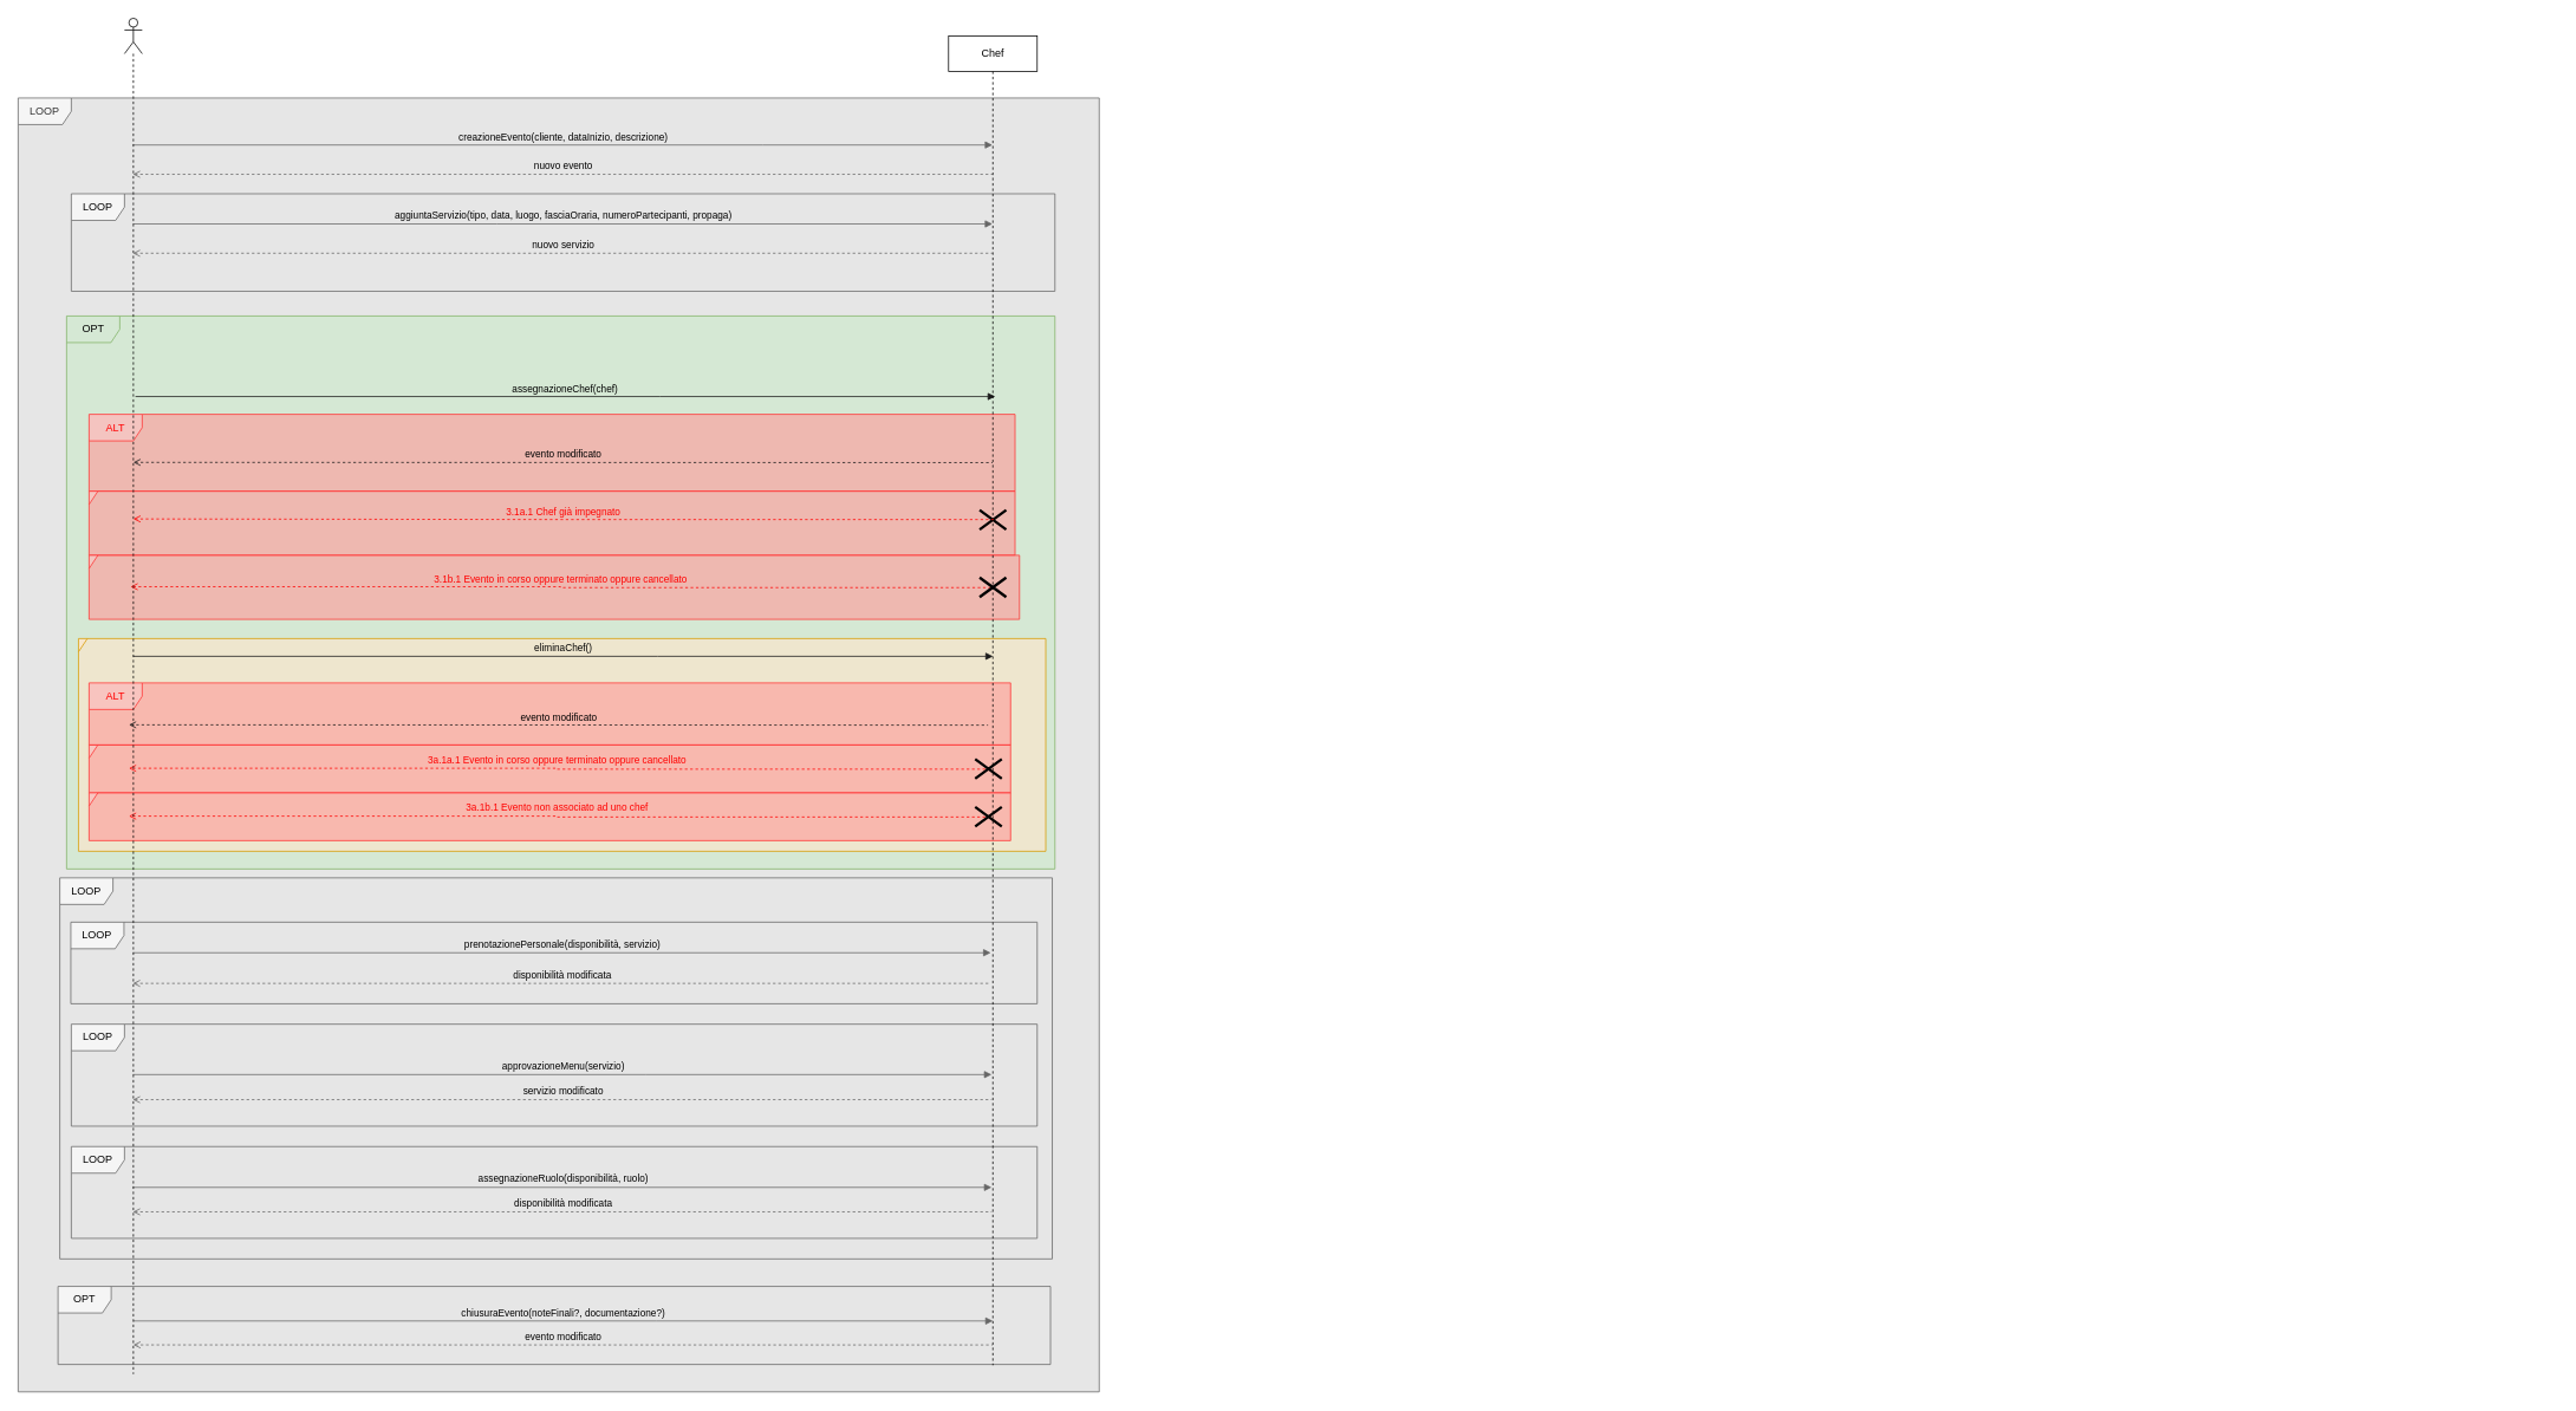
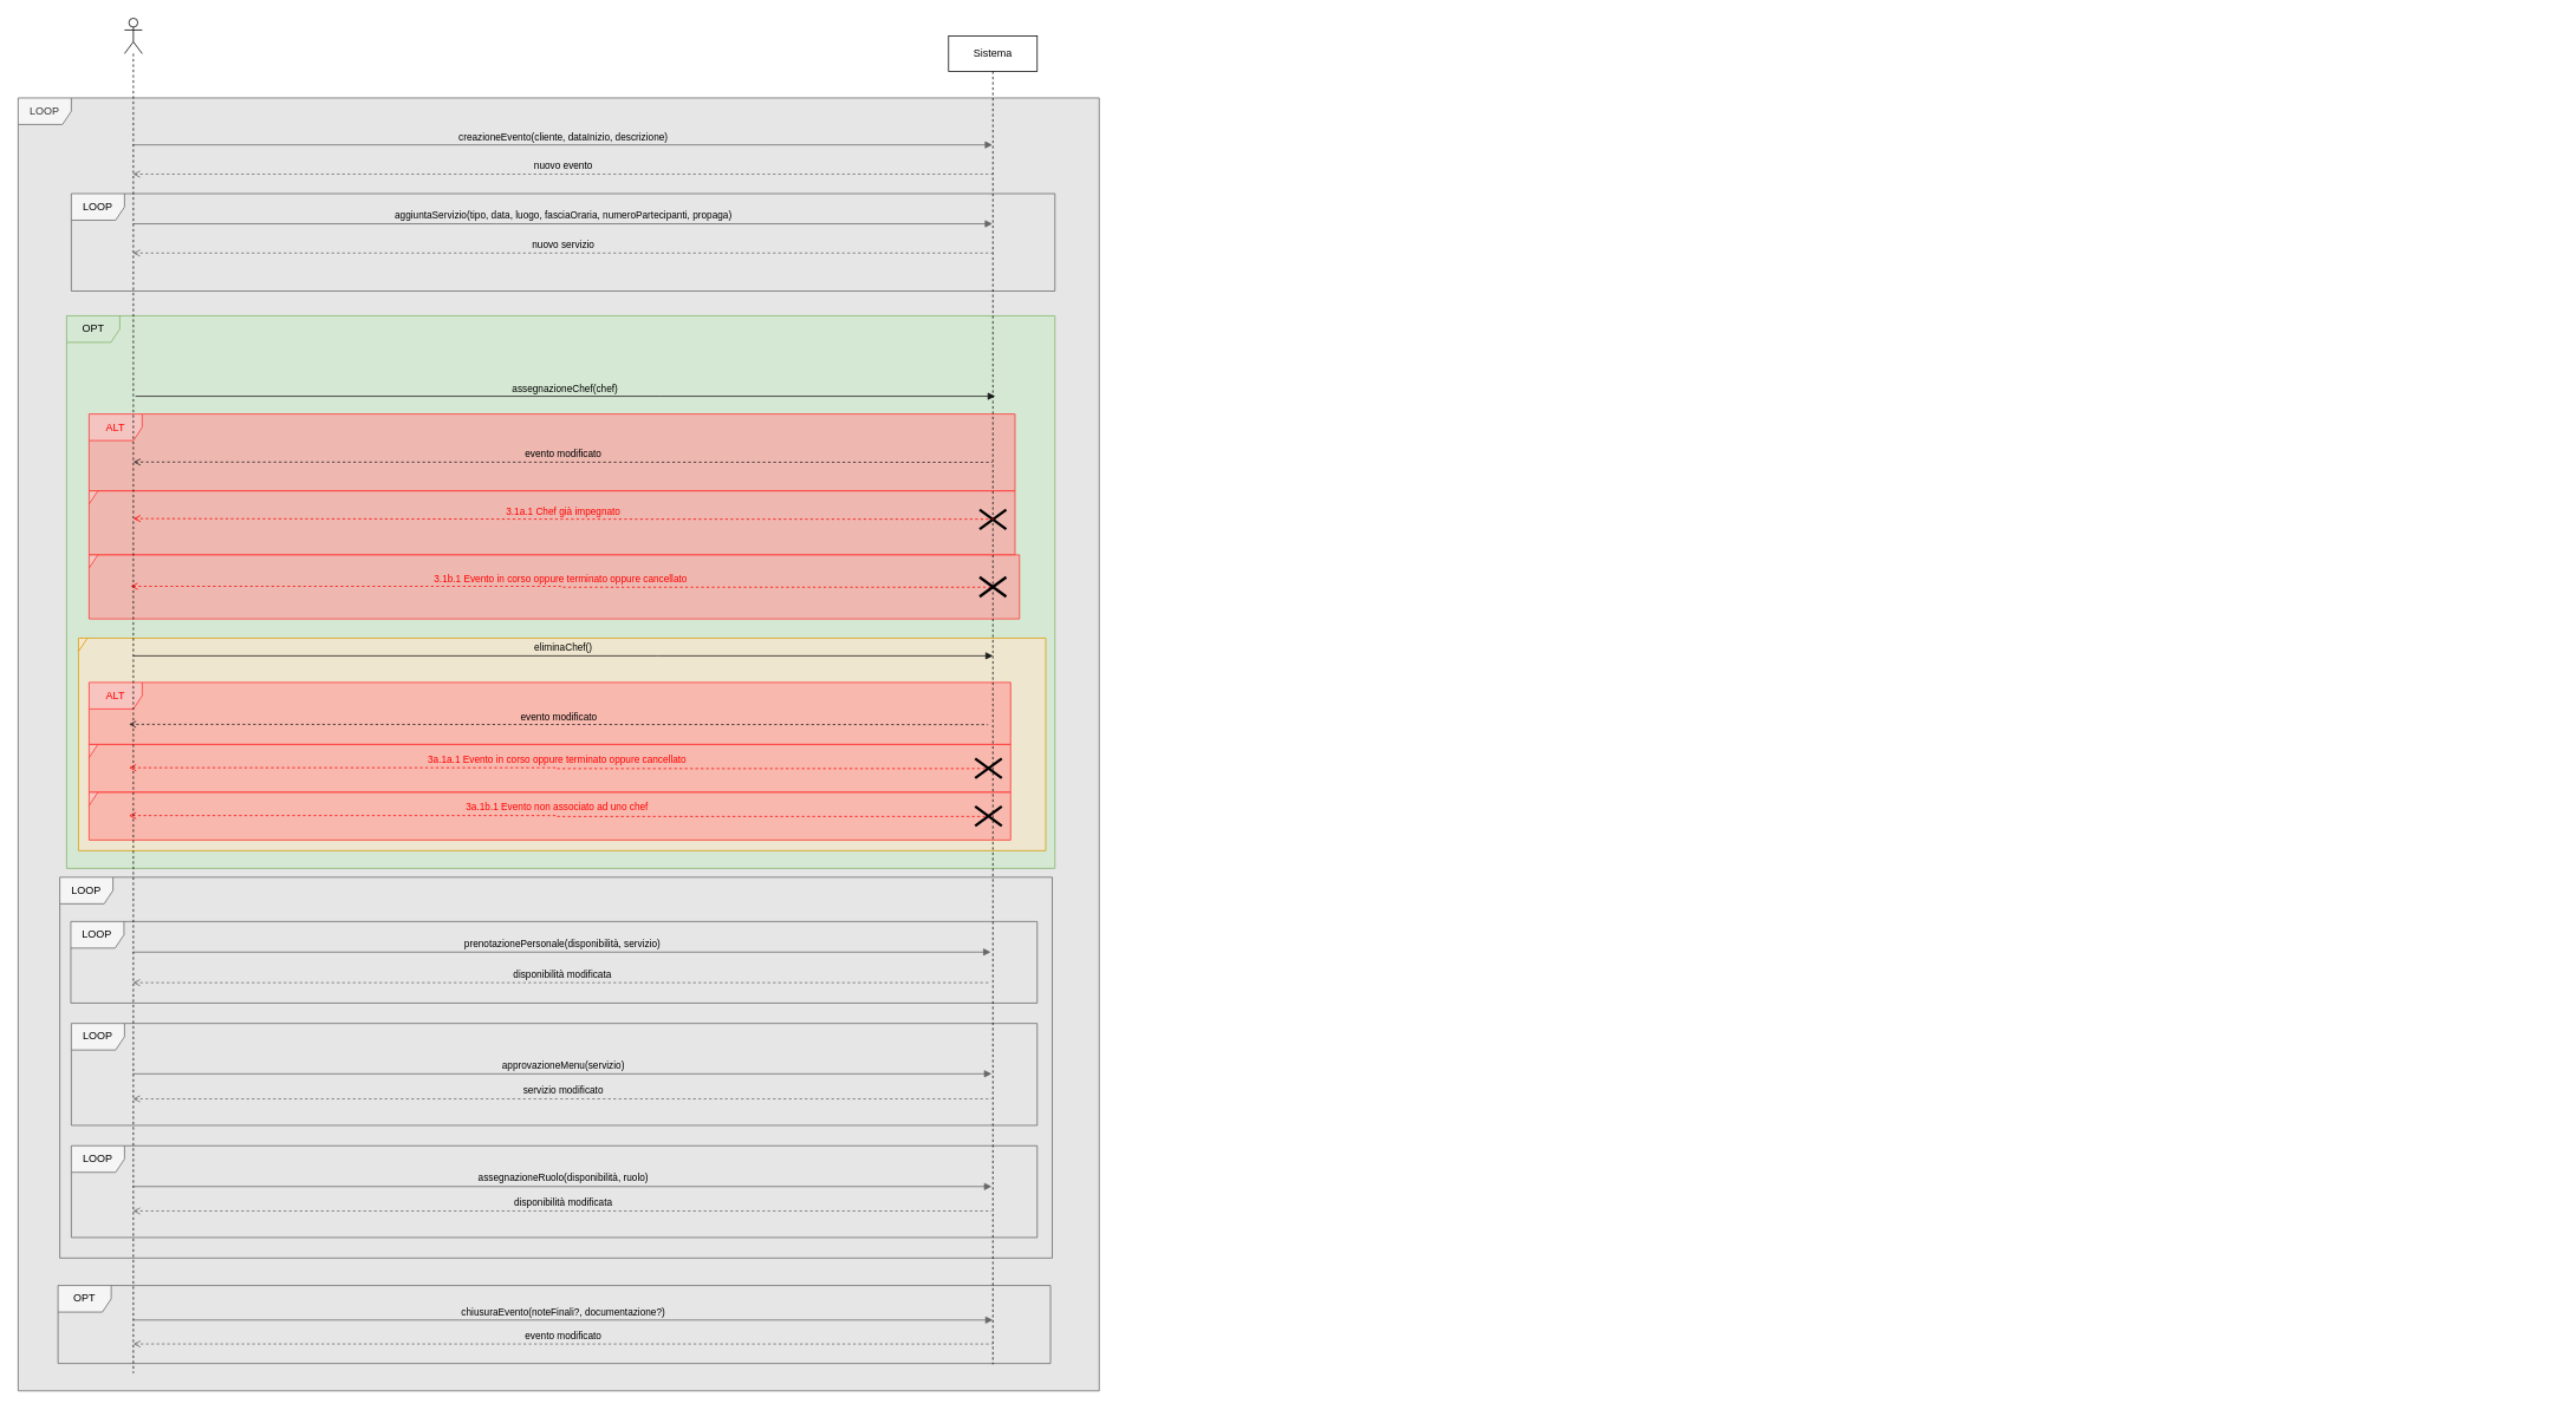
- <mxCell id="48" value="Chef" style="shape=umlLifeline;perimeter=lifelinePerimeter;whiteSpace=wrap;html=1;container=1;dropTarget=0;collapsible=0;recursiveResize=0;outlineConnect=0;portConstraint=eastwest;newEdgeStyle={&quot;edgeStyle&quot;:&quot;elbowEdgeStyle&quot;,&quot;elbow&quot;:&quot;vertical&quot;,&quot;curved&quot;:0,&quot;rounded&quot;:0};" parent="1" vertex="1"><mxGeometry x="1070" y="40" width="100" height="1500" as="geometry" /></mxCell>
+ <mxCell id="48" value="Sistema" style="shape=umlLifeline;perimeter=lifelinePerimeter;whiteSpace=wrap;html=1;container=1;dropTarget=0;collapsible=0;recursiveResize=0;outlineConnect=0;portConstraint=eastwest;newEdgeStyle={&quot;edgeStyle&quot;:&quot;elbowEdgeStyle&quot;,&quot;elbow&quot;:&quot;vertical&quot;,&quot;curved&quot;:0,&quot;rounded&quot;:0};" parent="1" vertex="1"><mxGeometry x="1070" y="40" width="100" height="1500" as="geometry" /></mxCell>
